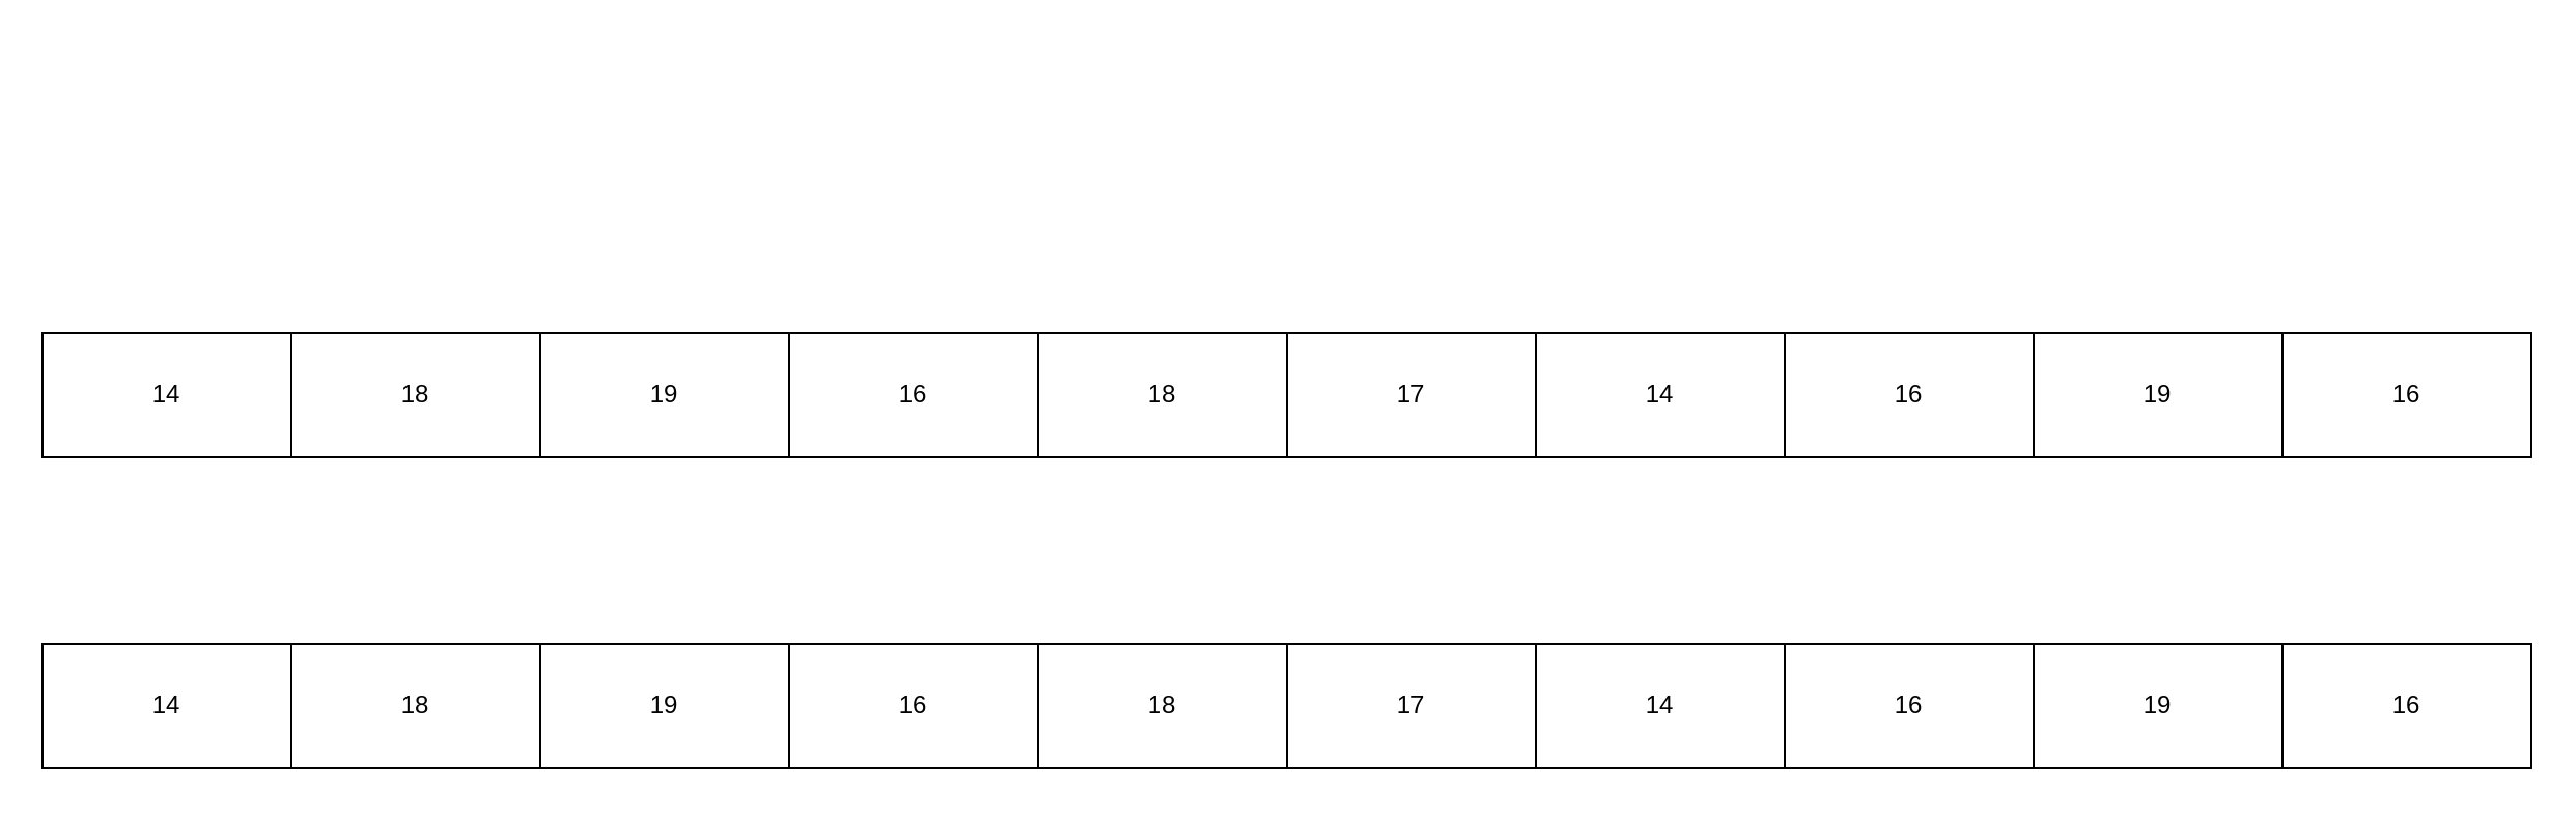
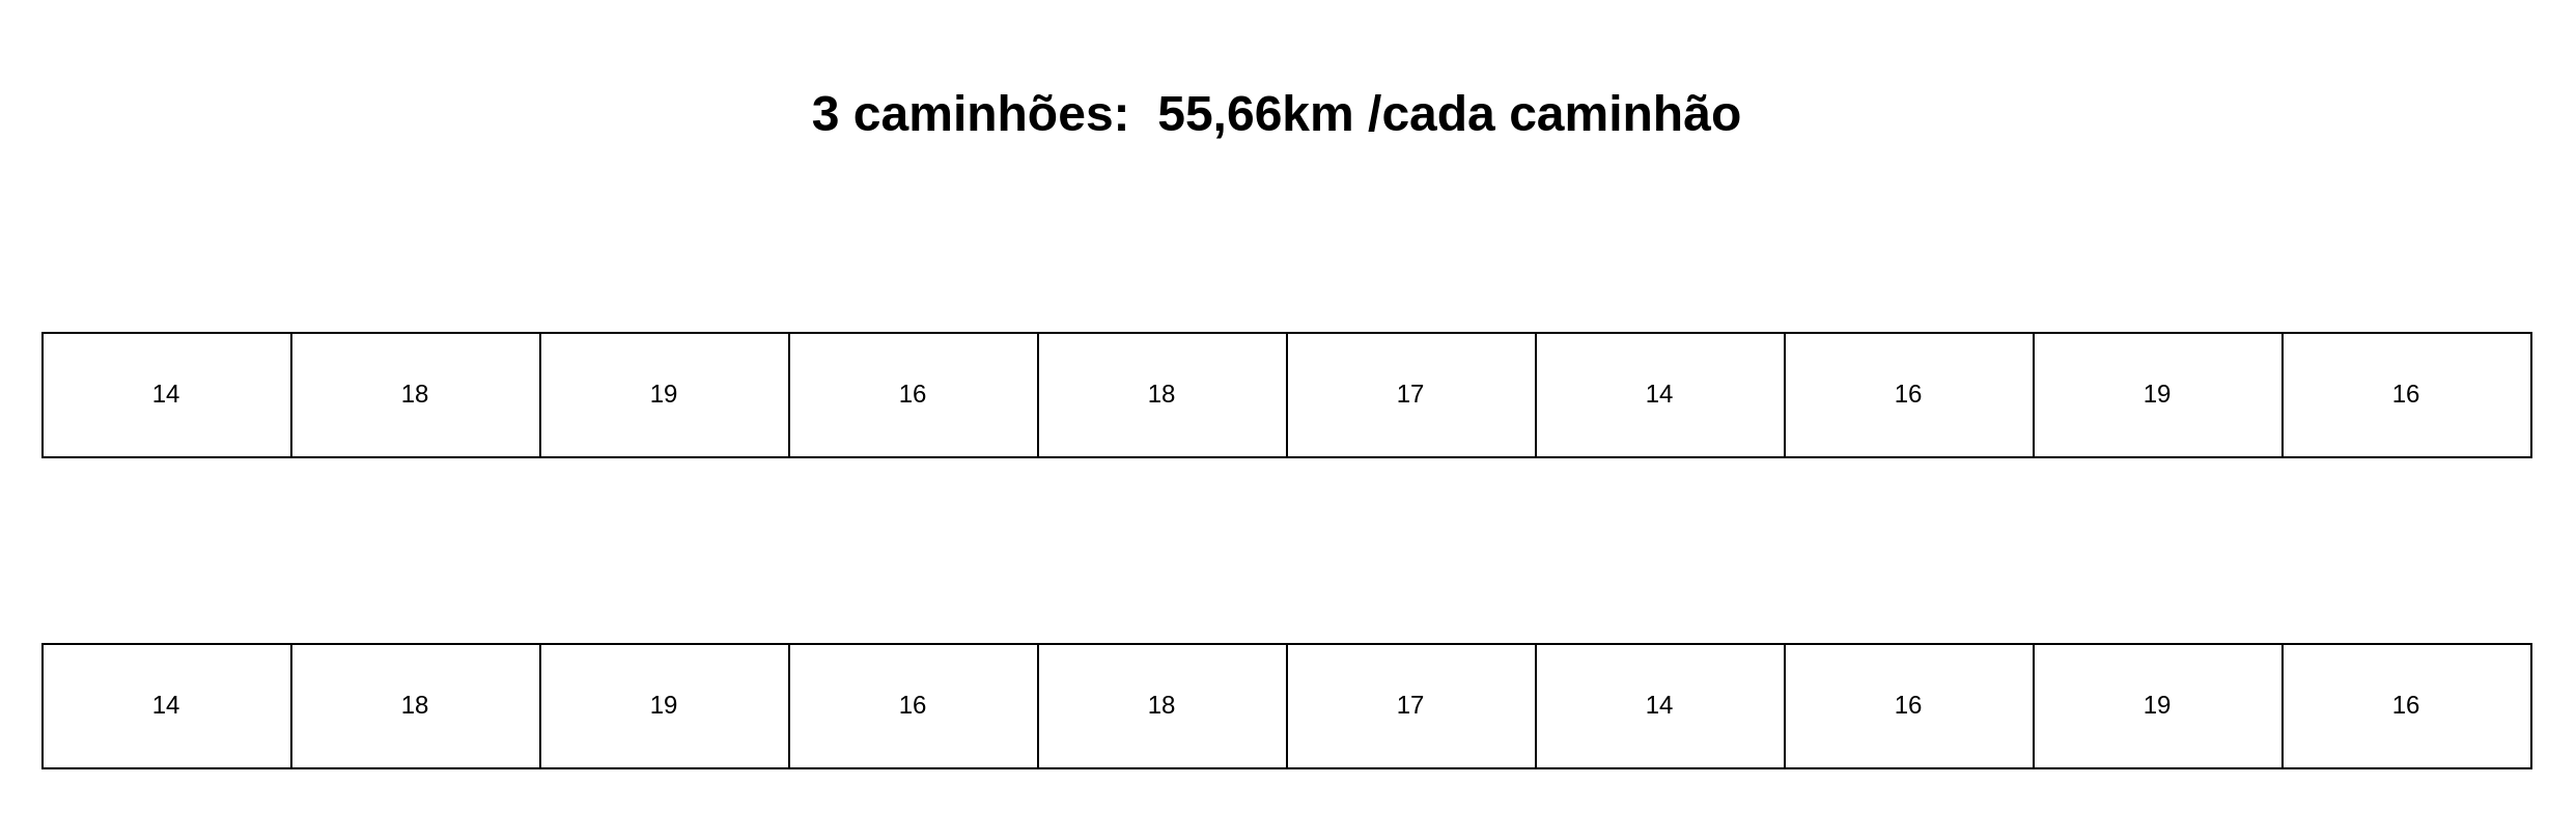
+ <mxCell id="22" value="&lt;h1&gt;3 caminhões:&amp;nbsp; 55,66km /cada caminhão&lt;/h1&gt;" style="text;html=1;align=center;verticalAlign=middle;resizable=0;points=[];autosize=1;strokeColor=none;fillColor=none;" vertex="1" parent="1"><mxGeometry x="380" y="20" width="470" height="70" as="geometry" /></mxCell>
